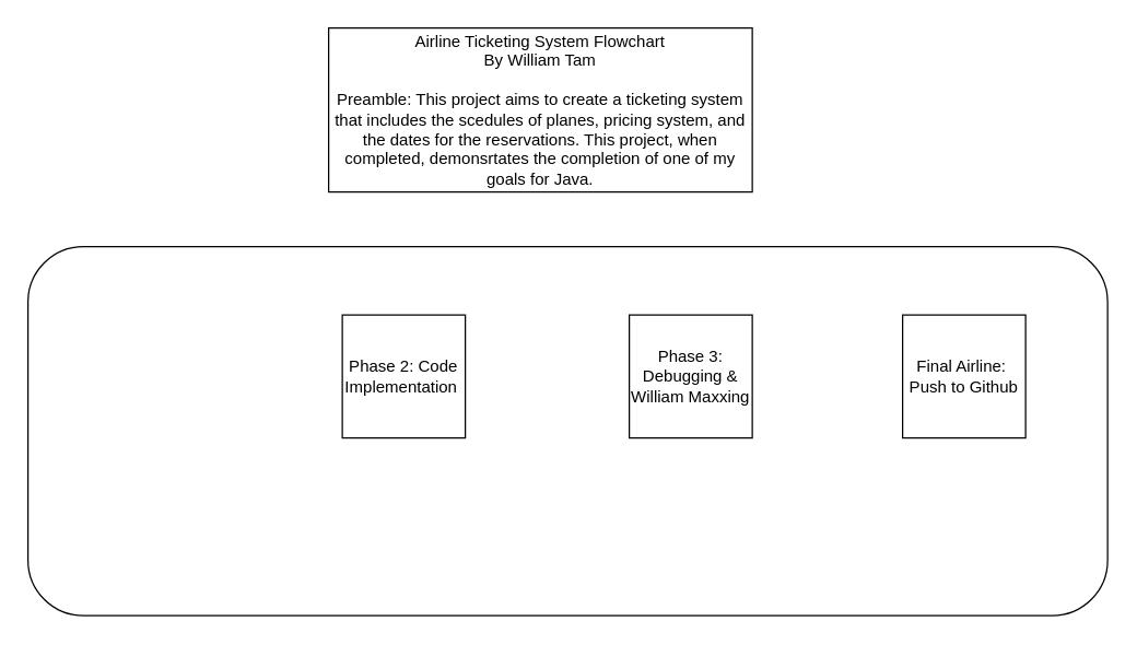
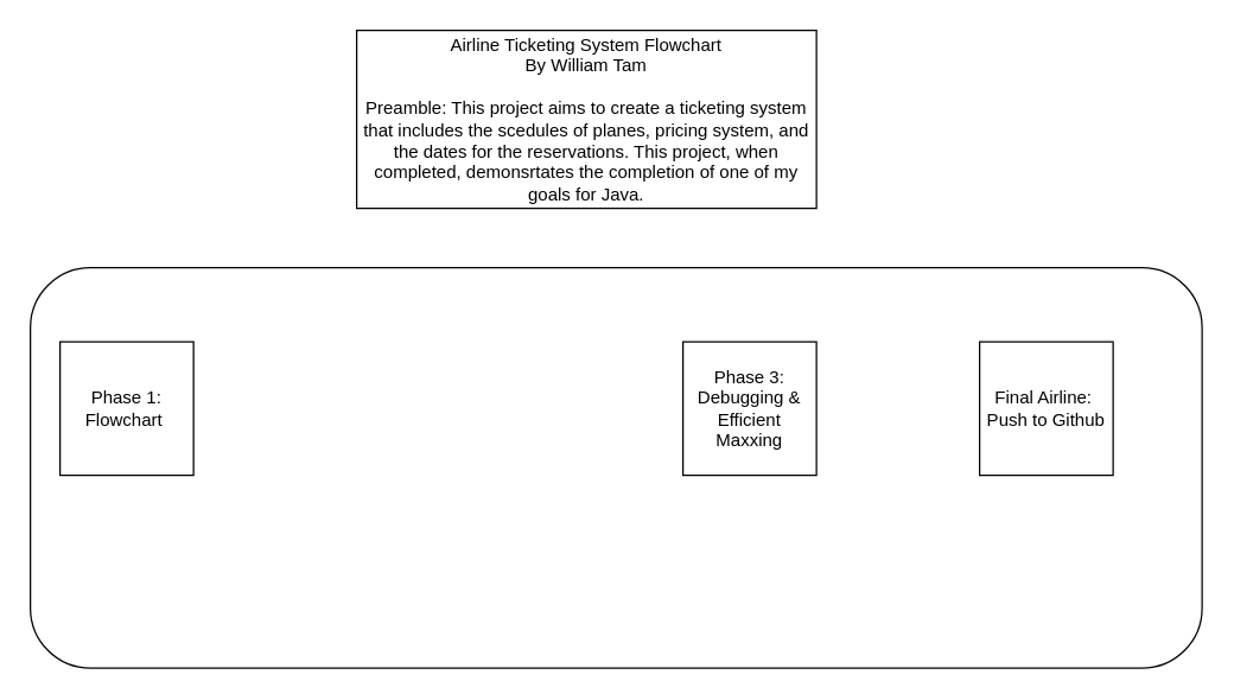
+ <mxCell id="4" value="Phase 1: Flowchart&amp;nbsp;" style="whiteSpace=wrap;html=1;aspect=fixed;" parent="1" vertex="1"><mxGeometry x="40" y="230" width="90" height="90" as="geometry" /></mxCell>
- <mxCell id="5" value="Phase 2: Code Implementation&amp;nbsp;" style="whiteSpace=wrap;html=1;aspect=fixed;" parent="1" vertex="1"><mxGeometry x="250" y="230" width="90" height="90" as="geometry" /></mxCell>
- <mxCell id="6" value="Phase 3: Debugging &amp;amp; William Maxxing" style="whiteSpace=wrap;html=1;aspect=fixed;" parent="1" vertex="1"><mxGeometry x="460" y="230" width="90" height="90" as="geometry" /></mxCell>
+ <mxCell id="6" value="Phase 3: Debugging &amp;amp; Efficient Maxxing" style="whiteSpace=wrap;html=1;aspect=fixed;" parent="1" vertex="1"><mxGeometry x="460" y="230" width="90" height="90" as="geometry" /></mxCell>
